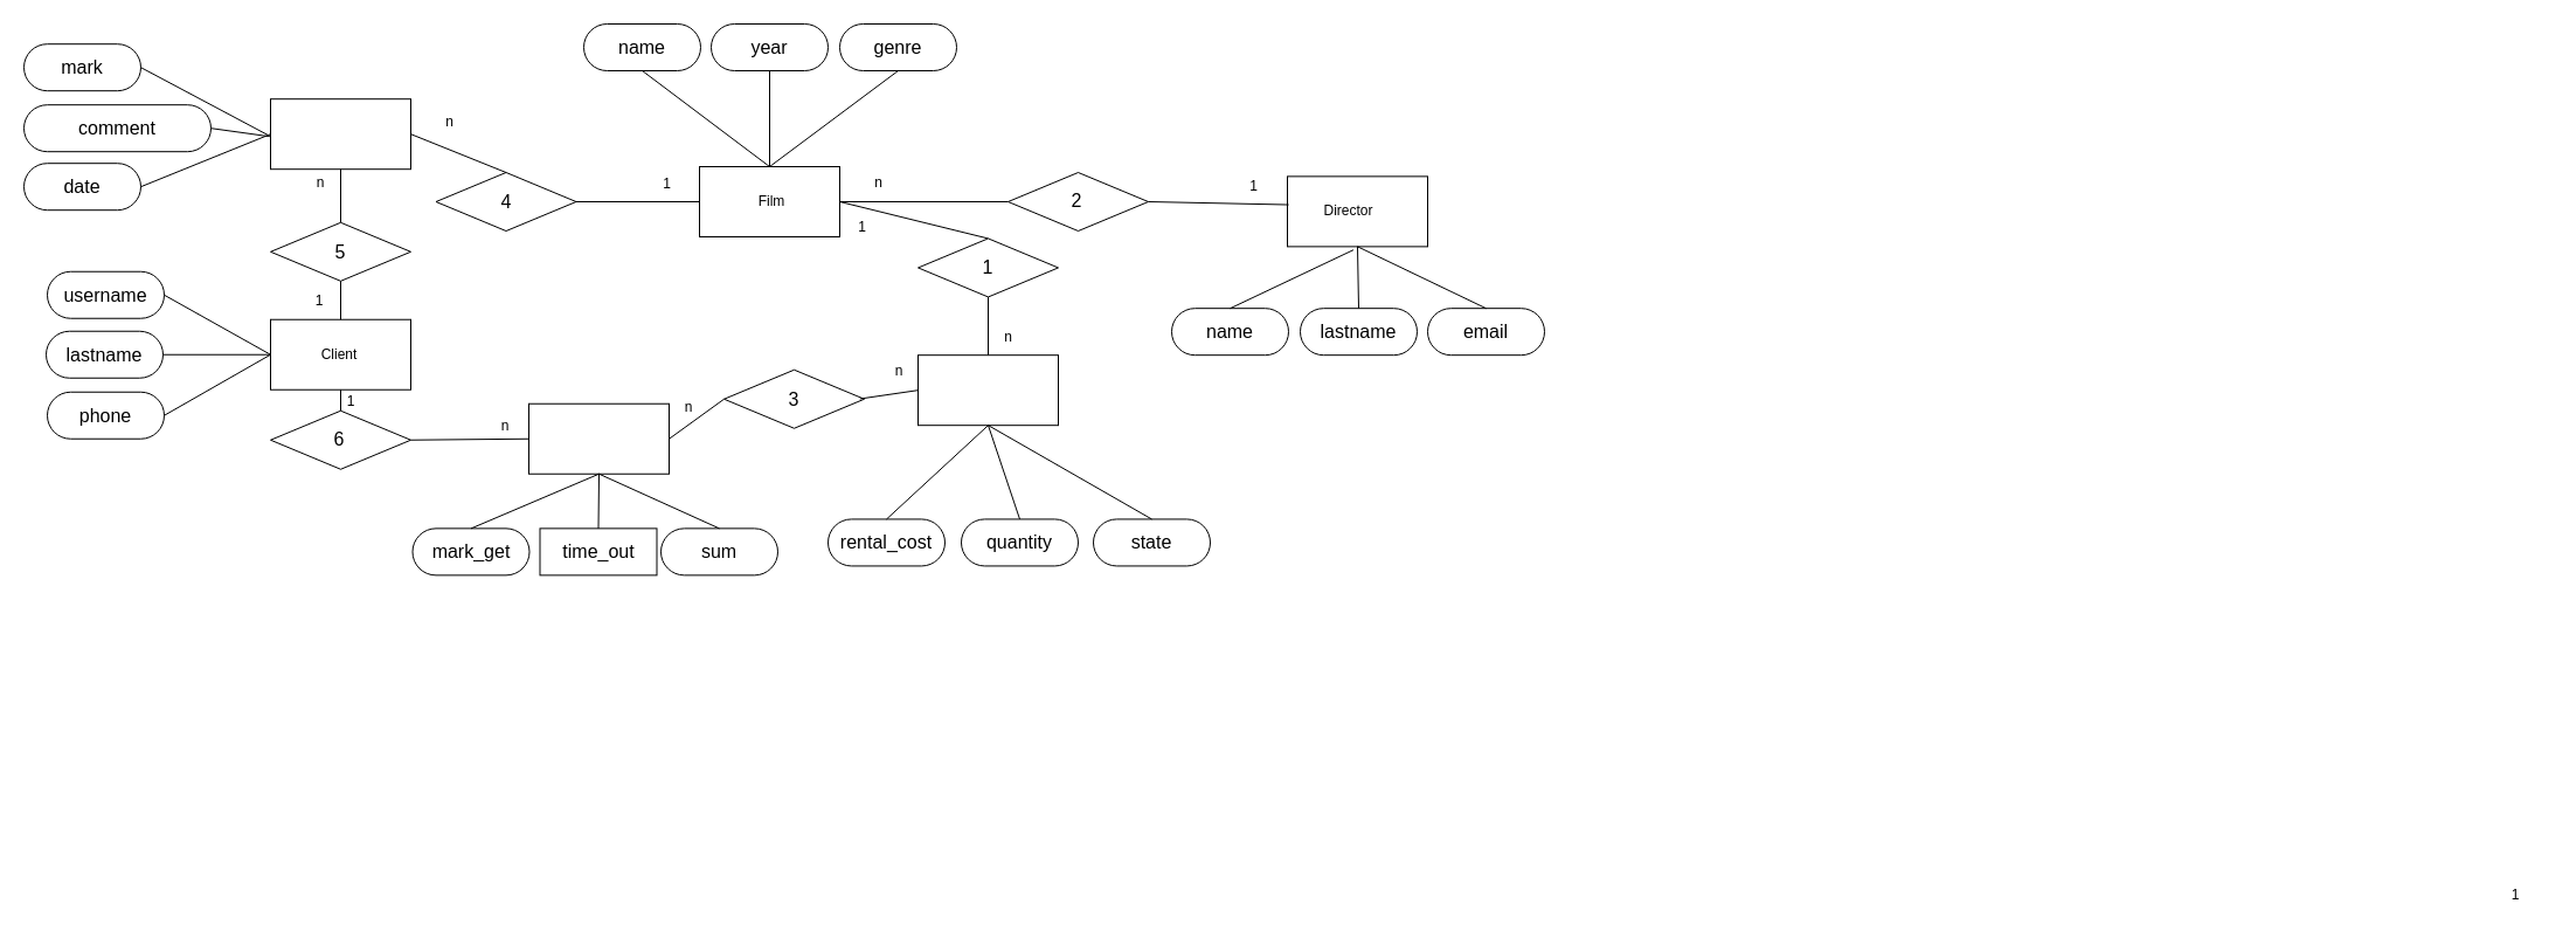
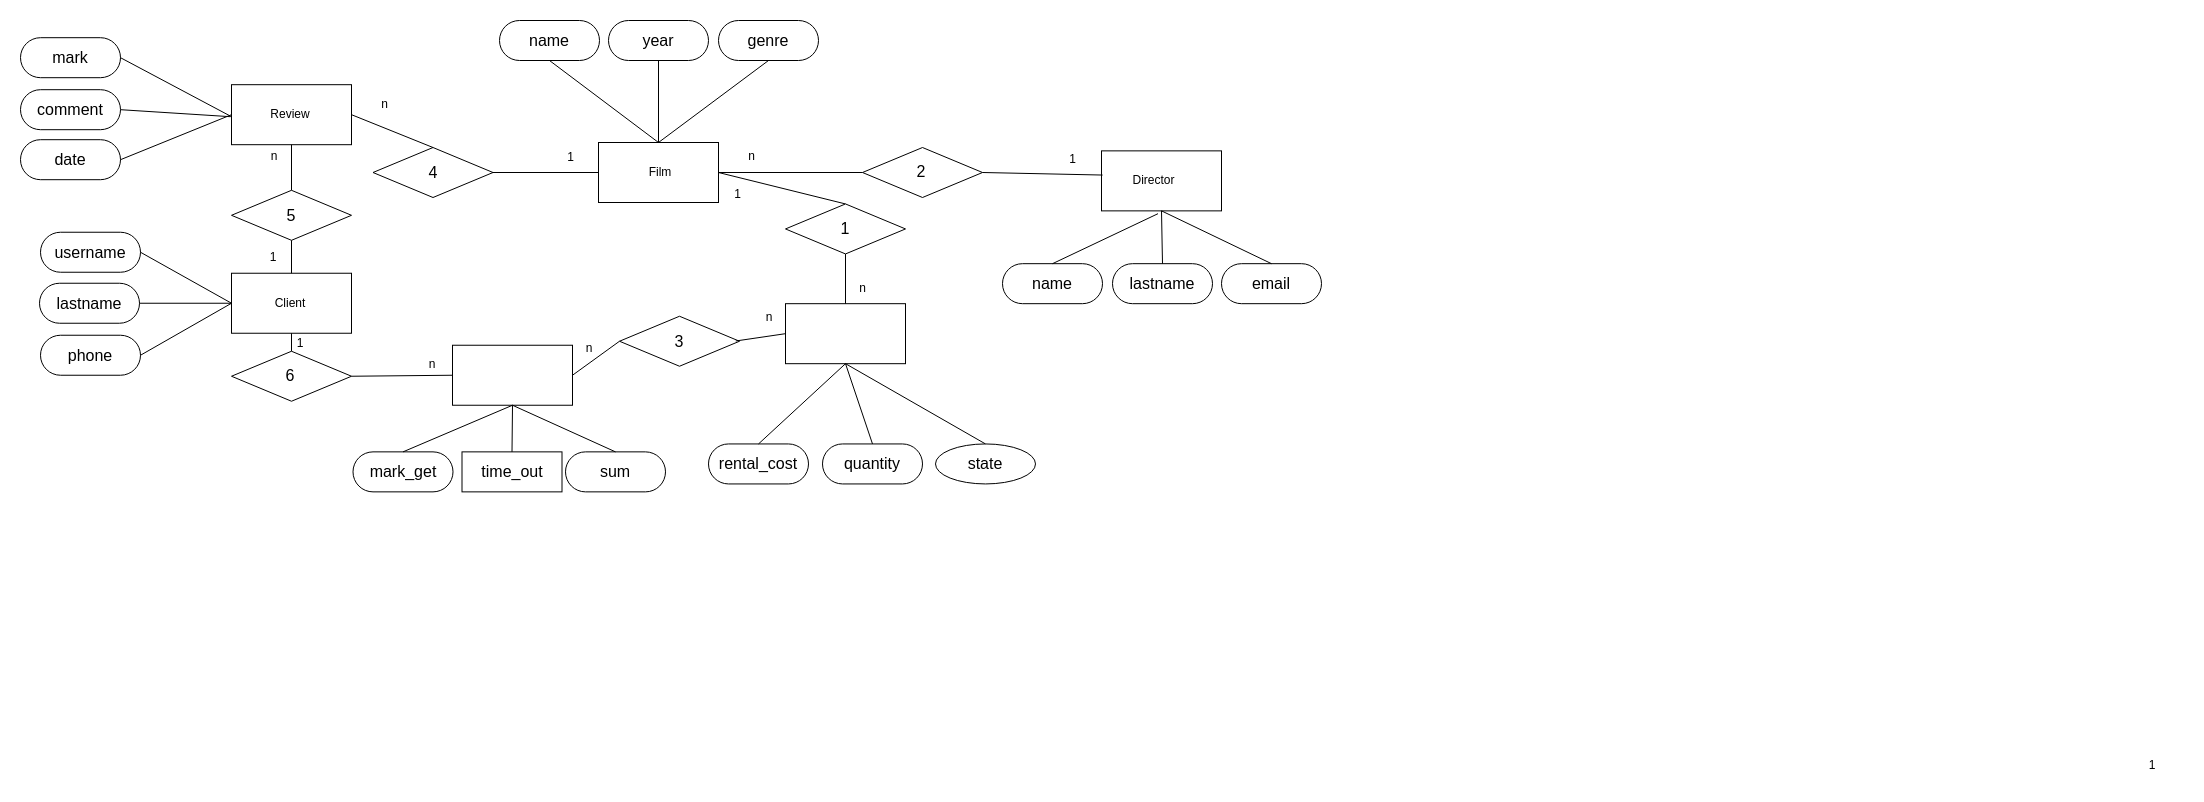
- <mxCell id="26" value="comment" style="rounded=1;whiteSpace=wrap;html=1;fontFamily=Arial;arcSize=50;fontSize=16;fontStyle=0;horizontal=1;direction=east;" vertex="1" parent="1"><mxGeometry x="20" y="89.19" width="160" height="40" as="geometry" /></mxCell>
+ <mxCell id="26" value="comment" style="rounded=1;whiteSpace=wrap;html=1;fontFamily=Arial;arcSize=50;fontSize=16;fontStyle=0;horizontal=1;direction=east;" vertex="1" parent="1"><mxGeometry x="20" y="89.19" width="100" height="40" as="geometry" /></mxCell>
+ <mxCell id="8" value="Review" style="text;html=1;strokeColor=none;fillColor=none;align=center;verticalAlign=middle;whiteSpace=wrap;rounded=0;" vertex="1" parent="1"><mxGeometry x="260" y="99.19" width="60" height="30" as="geometry" /></mxCell>
- <mxCell id="67" value="state" style="rounded=1;whiteSpace=wrap;html=1;fontFamily=Arial;arcSize=50;fontSize=16;fontStyle=0;horizontal=1;" vertex="1" parent="1"><mxGeometry x="935" y="443.44" width="100" height="40" as="geometry" /></mxCell>
+ <mxCell id="67" value="state" style="ellipse;whiteSpace=wrap;html=1;fontFamily=Arial;arcSize=50;fontSize=16;fontStyle=0;horizontal=1;" vertex="1" parent="1"><mxGeometry x="935" y="443.44" width="100" height="40" as="geometry" /></mxCell>
